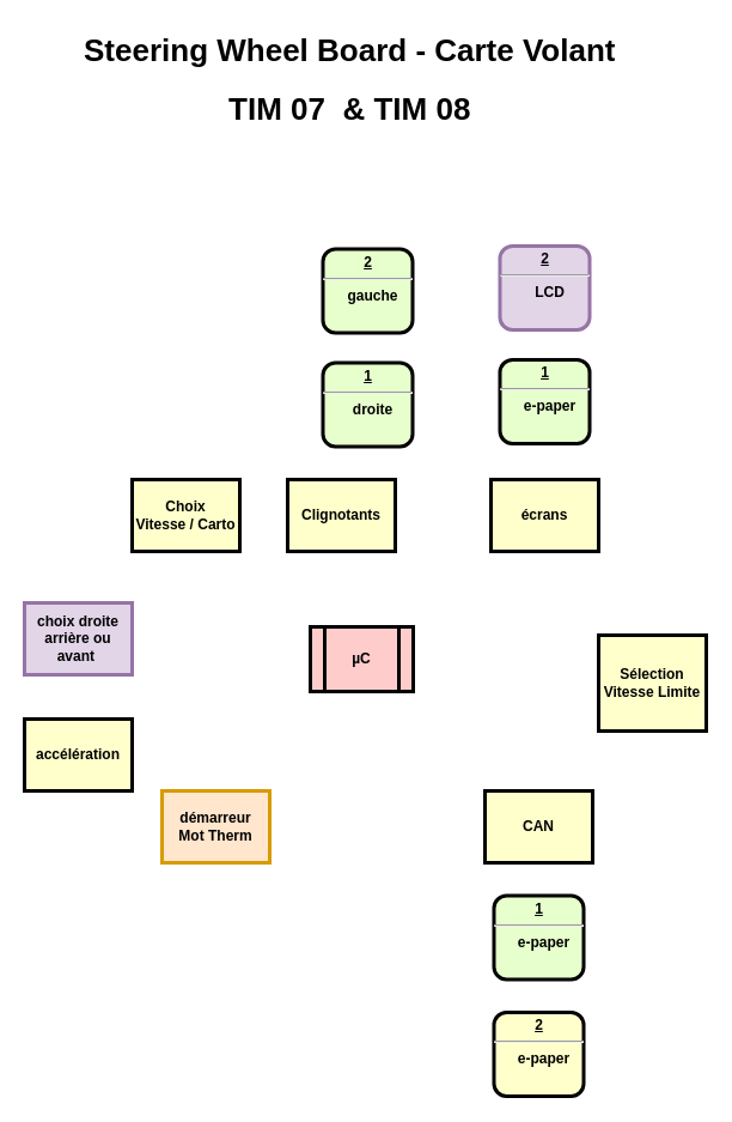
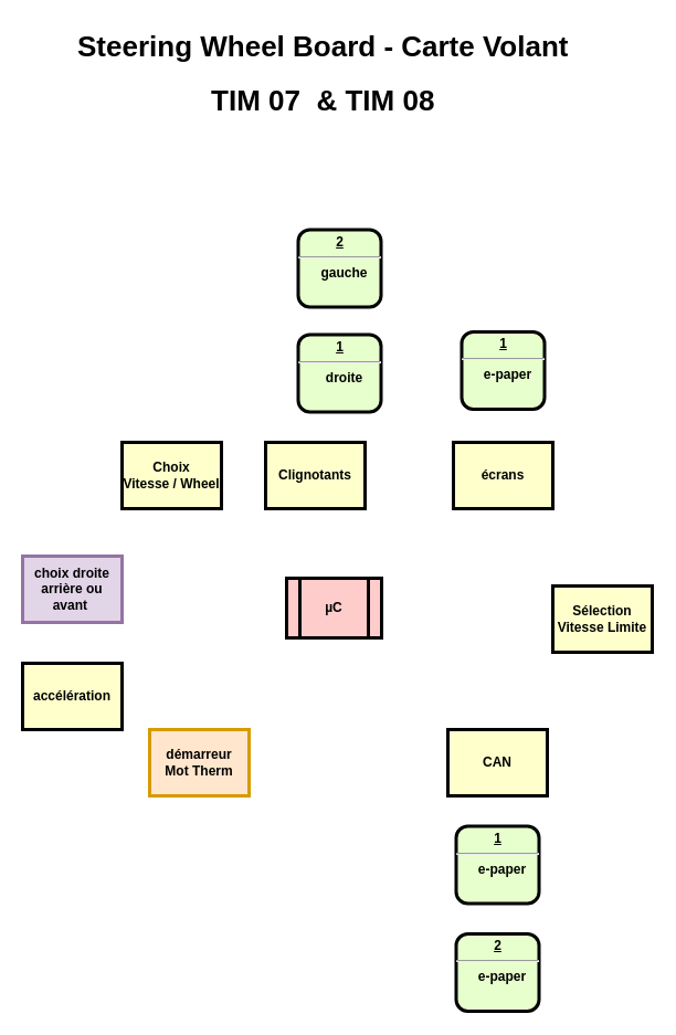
- <mxCell id="14" value="&lt;p style=&quot;margin: 4px 0px 0px ; text-decoration: underline&quot;&gt;2&lt;/p&gt;&lt;hr&gt;&lt;p style=&quot;margin: 0px ; margin-left: 8px&quot;&gt;LCD&lt;br&gt;&lt;/p&gt;" style="verticalAlign=middle;align=center;overflow=fill;fontSize=12;fontFamily=Helvetica;html=1;rounded=1;fontStyle=1;strokeWidth=3;fillColor=#e1d5e7;strokeColor=#9673a6;" vertex="1" parent="1"><mxGeometry x="417.5" y="205" width="75" height="70" as="geometry" /></mxCell>
- <mxCell id="9" value="Choix&#10;Vitesse / Carto" style="whiteSpace=wrap;align=center;verticalAlign=middle;fontStyle=1;strokeWidth=3;fillColor=#FFFFCC" vertex="1" parent="1"><mxGeometry x="110" y="400" width="90" height="60" as="geometry" /></mxCell>
+ <mxCell id="9" value="Choix&#10;Vitesse / Wheel" style="whiteSpace=wrap;align=center;verticalAlign=middle;fontStyle=1;strokeWidth=3;fillColor=#FFFFCC" vertex="1" parent="1"><mxGeometry x="110" y="400" width="90" height="60" as="geometry" /></mxCell>
- <mxCell id="10" value="Sélection&#10;Vitesse Limite" style="whiteSpace=wrap;align=center;verticalAlign=middle;fontStyle=1;strokeWidth=3;fillColor=#FFFFCC" vertex="1" parent="1"><mxGeometry x="500" y="530" width="90" height="80" as="geometry" /></mxCell>
+ <mxCell id="10" value="Sélection&#10;Vitesse Limite" style="whiteSpace=wrap;align=center;verticalAlign=middle;fontStyle=1;strokeWidth=3;fillColor=#FFFFCC" vertex="1" parent="1"><mxGeometry x="500" y="530" width="90" height="60" as="geometry" /></mxCell>
- <mxCell id="13" value="&lt;p style=&quot;margin: 4px 0px 0px ; text-decoration: underline&quot;&gt;2&lt;/p&gt;&lt;hr&gt;&lt;p style=&quot;margin: 0px ; margin-left: 8px&quot;&gt;e-paper&lt;/p&gt;" style="verticalAlign=middle;align=center;overflow=fill;fontSize=12;fontFamily=Helvetica;html=1;rounded=1;fontStyle=1;strokeWidth=3;fillColor=#ffffcc;" vertex="1" parent="1"><mxGeometry x="412.5" y="845" width="75" height="70" as="geometry" /></mxCell>
+ <mxCell id="13" value="&lt;p style=&quot;margin: 4px 0px 0px ; text-decoration: underline&quot;&gt;2&lt;/p&gt;&lt;hr&gt;&lt;p style=&quot;margin: 0px ; margin-left: 8px&quot;&gt;e-paper&lt;/p&gt;" style="verticalAlign=middle;align=center;overflow=fill;fontSize=12;fontFamily=Helvetica;html=1;rounded=1;fontStyle=1;strokeWidth=3;fillColor=#E6FFCC" vertex="1" parent="1"><mxGeometry x="412.5" y="845" width="75" height="70" as="geometry" /></mxCell>
